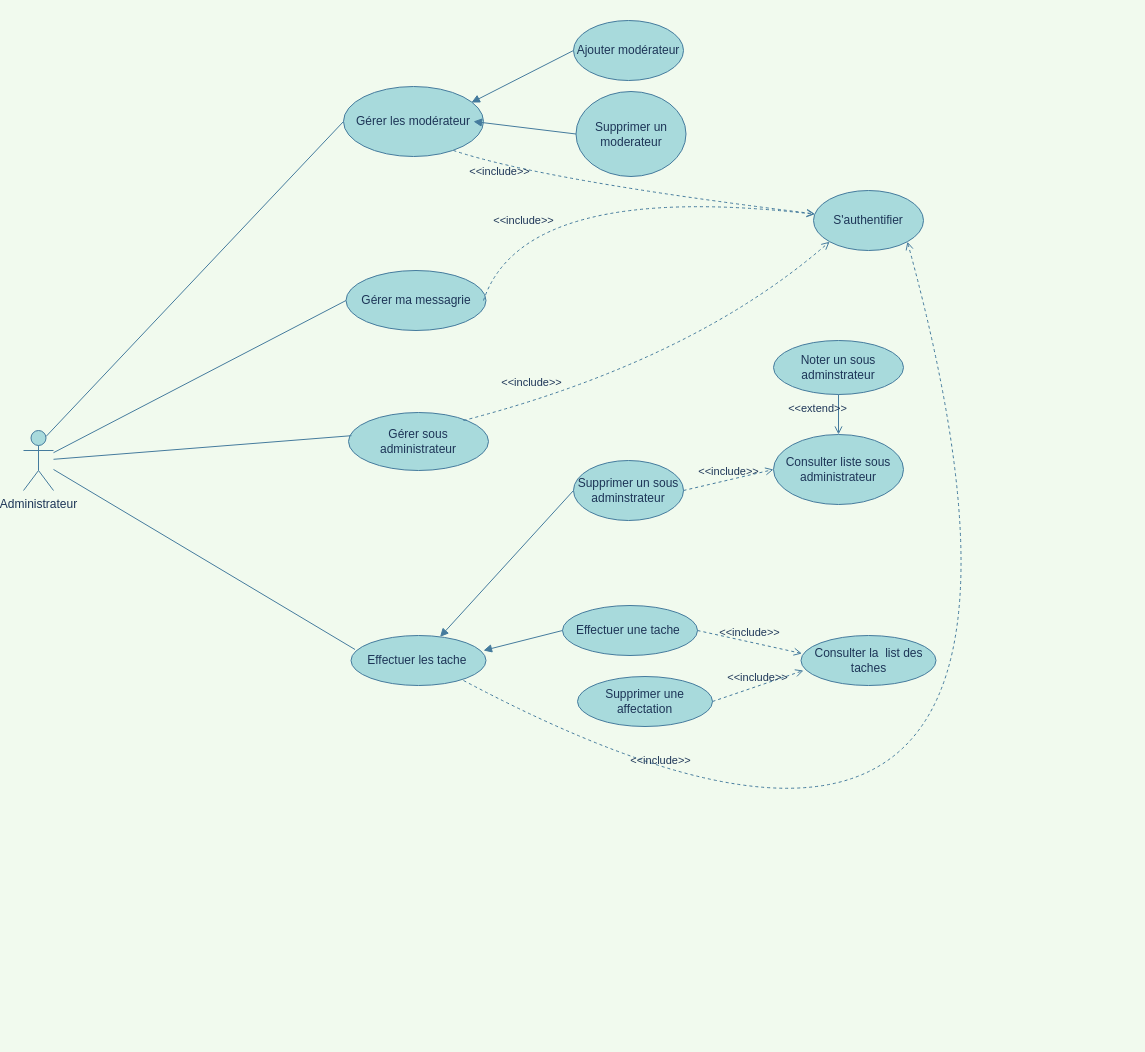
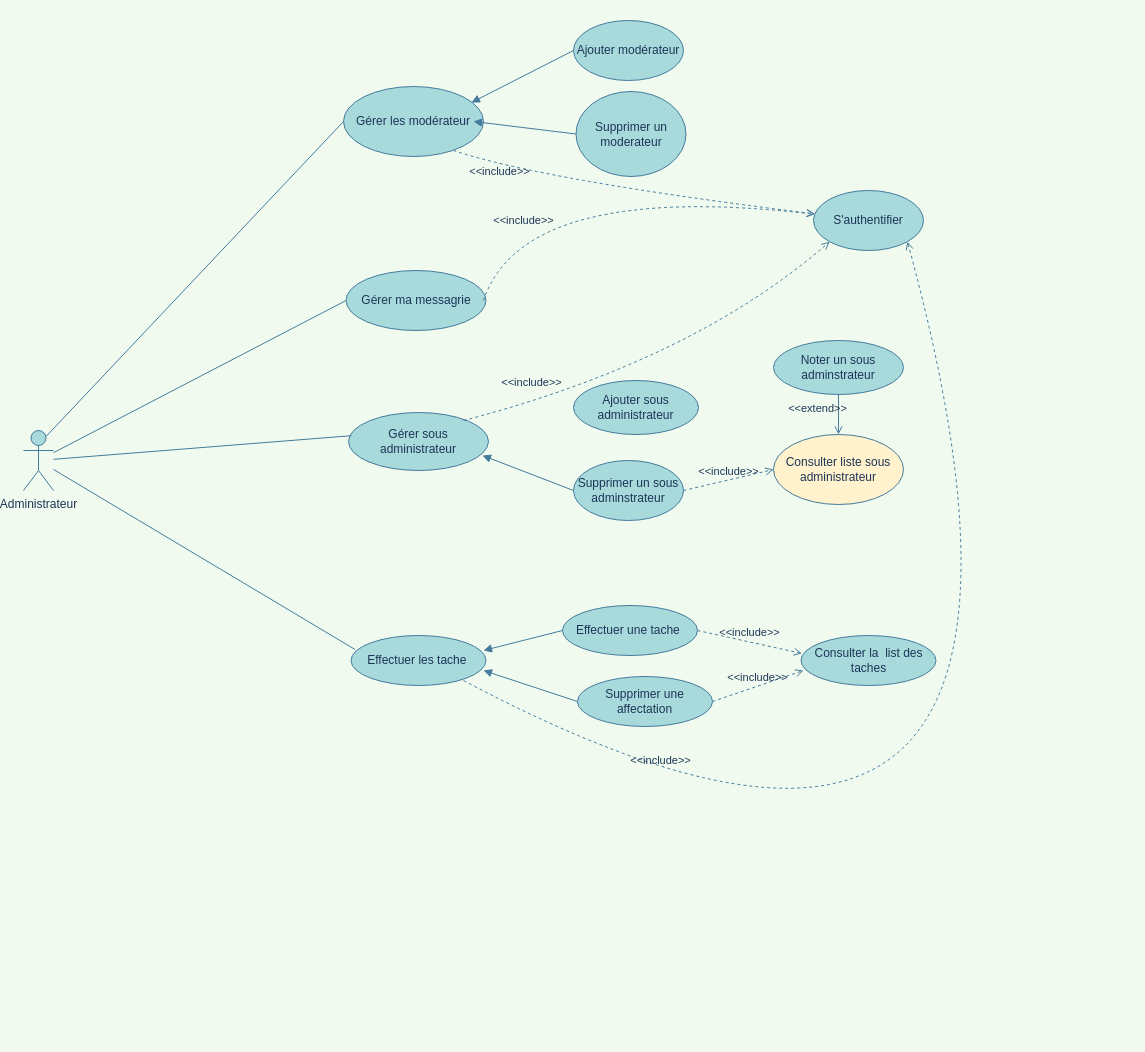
+ <mxCell id="8" value="Ajouter sous administrateur" style="ellipse;whiteSpace=wrap;html=1;rounded=0;sketch=0;fontColor=#1D3557;strokeColor=#457B9D;fillColor=#A8DADC;" parent="1" vertex="1"><mxGeometry x="570" y="380" width="125" height="54" as="geometry" /></mxCell>
- <mxCell id="20" value="Consulter liste sous administrateur" style="ellipse;whiteSpace=wrap;html=1;rounded=0;sketch=0;fontColor=#1D3557;strokeColor=#457B9D;fillColor=#A8DADC;" parent="1" vertex="1"><mxGeometry x="770" y="434" width="130" height="70" as="geometry" /></mxCell>
+ <mxCell id="20" value="Consulter liste sous administrateur" style="ellipse;whiteSpace=wrap;html=1;rounded=0;sketch=0;fontColor=#1D3557;strokeColor=#457B9D;fillColor=#fff2cc;" parent="1" vertex="1"><mxGeometry x="770" y="434" width="130" height="70" as="geometry" /></mxCell>
- <mxCell id="27" value="" style="html=1;verticalAlign=bottom;labelBackgroundColor=none;endArrow=block;endFill=1;rounded=1;sketch=0;fontColor=#1D3557;strokeColor=#457B9D;fillColor=#A8DADC;curved=0;exitX=0;exitY=0.5;exitDx=0;exitDy=0;" parent="1" source="10" target="24" edge="1"><mxGeometry width="160" relative="1" as="geometry"><mxPoint x="360" y="550" as="sourcePoint" /><mxPoint x="520" y="550" as="targetPoint" /></mxGeometry></mxCell>
+ <mxCell id="27" value="" style="html=1;verticalAlign=bottom;labelBackgroundColor=none;endArrow=block;endFill=1;rounded=1;sketch=0;fontColor=#1D3557;strokeColor=#457B9D;fillColor=#A8DADC;curved=0;entryX=0.957;entryY=0.741;entryDx=0;entryDy=0;entryPerimeter=0;exitX=0;exitY=0.5;exitDx=0;exitDy=0;" parent="1" source="10" target="9" edge="1"><mxGeometry width="160" relative="1" as="geometry"><mxPoint x="360" y="550" as="sourcePoint" /><mxPoint x="520" y="550" as="targetPoint" /></mxGeometry></mxCell>
+ <mxCell id="26" value="" style="html=1;verticalAlign=bottom;labelBackgroundColor=none;endArrow=block;endFill=1;rounded=1;sketch=0;fontColor=#1D3557;strokeColor=#457B9D;fillColor=#A8DADC;curved=0;entryX=0.981;entryY=0.7;entryDx=0;entryDy=0;entryPerimeter=0;exitX=0;exitY=0.5;exitDx=0;exitDy=0;" parent="1" source="15" target="24" edge="1"><mxGeometry width="160" relative="1" as="geometry"><mxPoint x="380" y="770" as="sourcePoint" /><mxPoint x="540" y="770" as="targetPoint" /></mxGeometry></mxCell>
